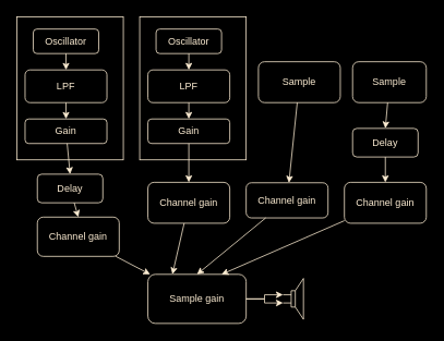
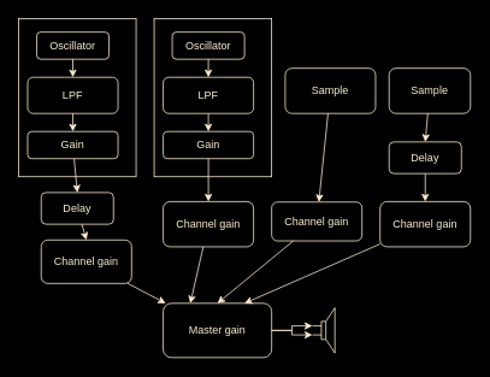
- <mxCell id="9" value="Sample gain" style="rounded=1;whiteSpace=wrap;html=1;fillColor=none;strokeColor=#FFEFD5;fontColor=#FFEFD5;" parent="1" vertex="1"><mxGeometry x="180" y="335" width="120" height="60" as="geometry" /></mxCell>
+ <mxCell id="9" value="Master gain" style="rounded=1;whiteSpace=wrap;html=1;fillColor=none;strokeColor=#FFEFD5;fontColor=#FFEFD5;" parent="1" vertex="1"><mxGeometry x="180" y="335" width="120" height="60" as="geometry" /></mxCell>
